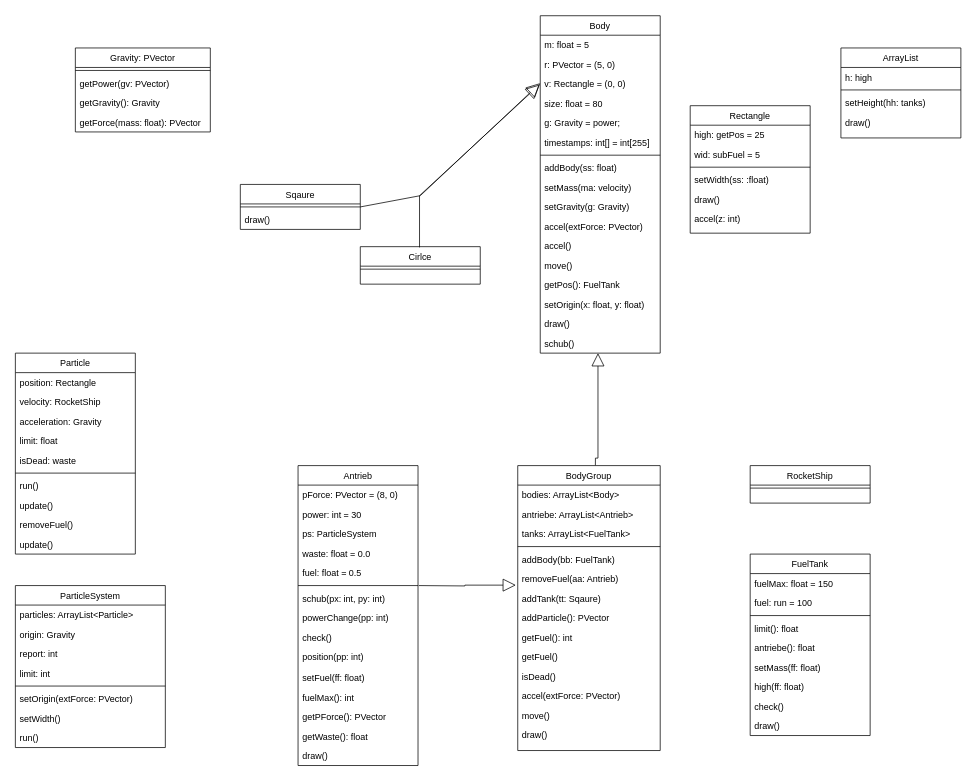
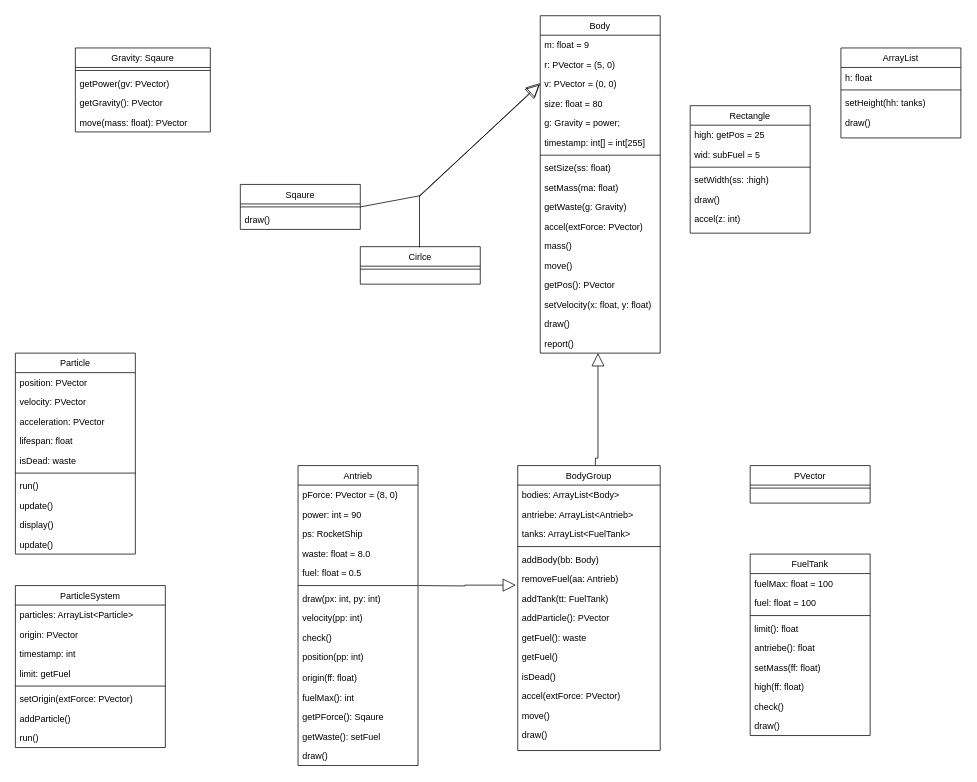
- <mxCell id="3" value="m: float = 5" style="text;align=left;verticalAlign=top;spacingLeft=4;spacingRight=4;overflow=hidden;rotatable=0;points=[[0,0.5],[1,0.5]];portConstraint=eastwest;" parent="2" vertex="1"><mxGeometry y="26" width="160" height="26" as="geometry" /></mxCell>
+ <mxCell id="3" value="m: float = 9" style="text;align=left;verticalAlign=top;spacingLeft=4;spacingRight=4;overflow=hidden;rotatable=0;points=[[0,0.5],[1,0.5]];portConstraint=eastwest;" parent="2" vertex="1"><mxGeometry y="26" width="160" height="26" as="geometry" /></mxCell>
- <mxCell id="48" value="Gravity: PVector&#10;" style="swimlane;fontStyle=0;align=center;verticalAlign=top;childLayout=stackLayout;horizontal=1;startSize=26;horizontalStack=0;resizeParent=1;resizeLast=0;collapsible=1;marginBottom=0;rounded=0;shadow=0;strokeWidth=1;" vertex="1" parent="1"><mxGeometry x="100" y="63" width="180" height="112" as="geometry"><mxRectangle x="550" y="140" width="160" height="26" as="alternateBounds" /></mxGeometry></mxCell>
+ <mxCell id="48" value="Gravity: Sqaure&#10;" style="swimlane;fontStyle=0;align=center;verticalAlign=top;childLayout=stackLayout;horizontal=1;startSize=26;horizontalStack=0;resizeParent=1;resizeLast=0;collapsible=1;marginBottom=0;rounded=0;shadow=0;strokeWidth=1;" vertex="1" parent="1"><mxGeometry x="100" y="63" width="180" height="112" as="geometry"><mxRectangle x="550" y="140" width="160" height="26" as="alternateBounds" /></mxGeometry></mxCell>
- <mxCell id="86" value="h: high" style="text;align=left;verticalAlign=top;spacingLeft=4;spacingRight=4;overflow=hidden;rotatable=0;points=[[0,0.5],[1,0.5]];portConstraint=eastwest;" vertex="1" parent="85"><mxGeometry y="26" width="160" height="26" as="geometry" /></mxCell>
+ <mxCell id="86" value="h: float" style="text;align=left;verticalAlign=top;spacingLeft=4;spacingRight=4;overflow=hidden;rotatable=0;points=[[0,0.5],[1,0.5]];portConstraint=eastwest;" vertex="1" parent="85"><mxGeometry y="26" width="160" height="26" as="geometry" /></mxCell>
- <mxCell id="5" value="v: Rectangle = (0, 0)" style="text;align=left;verticalAlign=top;spacingLeft=4;spacingRight=4;overflow=hidden;rotatable=0;points=[[0,0.5],[1,0.5]];portConstraint=eastwest;rounded=0;shadow=0;html=0;" parent="2" vertex="1"><mxGeometry y="78" width="160" height="26" as="geometry" /></mxCell>
+ <mxCell id="5" value="v: PVector = (0, 0)" style="text;align=left;verticalAlign=top;spacingLeft=4;spacingRight=4;overflow=hidden;rotatable=0;points=[[0,0.5],[1,0.5]];portConstraint=eastwest;rounded=0;shadow=0;html=0;" parent="2" vertex="1"><mxGeometry y="78" width="160" height="26" as="geometry" /></mxCell>
- <mxCell id="51" value="getGravity(): Gravity&#10;" style="text;align=left;verticalAlign=top;spacingLeft=4;spacingRight=4;overflow=hidden;rotatable=0;points=[[0,0.5],[1,0.5]];portConstraint=eastwest;" vertex="1" parent="48"><mxGeometry y="60" width="180" height="26" as="geometry" /></mxCell>
+ <mxCell id="51" value="getGravity(): PVector&#10;" style="text;align=left;verticalAlign=top;spacingLeft=4;spacingRight=4;overflow=hidden;rotatable=0;points=[[0,0.5],[1,0.5]];portConstraint=eastwest;" vertex="1" parent="48"><mxGeometry y="60" width="180" height="26" as="geometry" /></mxCell>
- <mxCell id="52" value="getForce(mass: float): PVector" style="text;align=left;verticalAlign=top;spacingLeft=4;spacingRight=4;overflow=hidden;rotatable=0;points=[[0,0.5],[1,0.5]];portConstraint=eastwest;" vertex="1" parent="48"><mxGeometry y="86" width="180" height="26" as="geometry" /></mxCell>
+ <mxCell id="52" value="move(mass: float): PVector" style="text;align=left;verticalAlign=top;spacingLeft=4;spacingRight=4;overflow=hidden;rotatable=0;points=[[0,0.5],[1,0.5]];portConstraint=eastwest;" vertex="1" parent="48"><mxGeometry y="86" width="180" height="26" as="geometry" /></mxCell>
- <mxCell id="8" value="timestamps: int[] = int[255]" style="text;align=left;verticalAlign=top;spacingLeft=4;spacingRight=4;overflow=hidden;rotatable=0;points=[[0,0.5],[1,0.5]];portConstraint=eastwest;rounded=0;shadow=0;html=0;" vertex="1" parent="2"><mxGeometry y="156" width="160" height="26" as="geometry" /></mxCell>
+ <mxCell id="8" value="timestamp: int[] = int[255]" style="text;align=left;verticalAlign=top;spacingLeft=4;spacingRight=4;overflow=hidden;rotatable=0;points=[[0,0.5],[1,0.5]];portConstraint=eastwest;rounded=0;shadow=0;html=0;" vertex="1" parent="2"><mxGeometry y="156" width="160" height="26" as="geometry" /></mxCell>
- <mxCell id="10" value="addBody(ss: float)&#10;" style="text;align=left;verticalAlign=top;spacingLeft=4;spacingRight=4;overflow=hidden;rotatable=0;points=[[0,0.5],[1,0.5]];portConstraint=eastwest;" parent="2" vertex="1"><mxGeometry y="190" width="160" height="26" as="geometry" /></mxCell>
+ <mxCell id="10" value="setSize(ss: float)&#10;" style="text;align=left;verticalAlign=top;spacingLeft=4;spacingRight=4;overflow=hidden;rotatable=0;points=[[0,0.5],[1,0.5]];portConstraint=eastwest;" parent="2" vertex="1"><mxGeometry y="190" width="160" height="26" as="geometry" /></mxCell>
- <mxCell id="77" value="setWidth(ss: :float)" style="text;align=left;verticalAlign=top;spacingLeft=4;spacingRight=4;overflow=hidden;rotatable=0;points=[[0,0.5],[1,0.5]];portConstraint=eastwest;" vertex="1" parent="73"><mxGeometry y="86" width="160" height="26" as="geometry" /></mxCell>
+ <mxCell id="77" value="setWidth(ss: :high)" style="text;align=left;verticalAlign=top;spacingLeft=4;spacingRight=4;overflow=hidden;rotatable=0;points=[[0,0.5],[1,0.5]];portConstraint=eastwest;" vertex="1" parent="73"><mxGeometry y="86" width="160" height="26" as="geometry" /></mxCell>
- <mxCell id="11" value="setMass(ma: velocity)" style="text;align=left;verticalAlign=top;spacingLeft=4;spacingRight=4;overflow=hidden;rotatable=0;points=[[0,0.5],[1,0.5]];portConstraint=eastwest;" parent="2" vertex="1"><mxGeometry y="216" width="160" height="26" as="geometry" /></mxCell>
+ <mxCell id="11" value="setMass(ma: float)" style="text;align=left;verticalAlign=top;spacingLeft=4;spacingRight=4;overflow=hidden;rotatable=0;points=[[0,0.5],[1,0.5]];portConstraint=eastwest;" parent="2" vertex="1"><mxGeometry y="216" width="160" height="26" as="geometry" /></mxCell>
- <mxCell id="12" value="setGravity(g: Gravity)" style="text;align=left;verticalAlign=top;spacingLeft=4;spacingRight=4;overflow=hidden;rotatable=0;points=[[0,0.5],[1,0.5]];portConstraint=eastwest;" vertex="1" parent="2"><mxGeometry y="242" width="160" height="26" as="geometry" /></mxCell>
+ <mxCell id="12" value="getWaste(g: Gravity)" style="text;align=left;verticalAlign=top;spacingLeft=4;spacingRight=4;overflow=hidden;rotatable=0;points=[[0,0.5],[1,0.5]];portConstraint=eastwest;" vertex="1" parent="2"><mxGeometry y="242" width="160" height="26" as="geometry" /></mxCell>
- <mxCell id="14" value="accel()" style="text;align=left;verticalAlign=top;spacingLeft=4;spacingRight=4;overflow=hidden;rotatable=0;points=[[0,0.5],[1,0.5]];portConstraint=eastwest;" vertex="1" parent="2"><mxGeometry y="294" width="160" height="26" as="geometry" /></mxCell>
+ <mxCell id="14" value="mass()" style="text;align=left;verticalAlign=top;spacingLeft=4;spacingRight=4;overflow=hidden;rotatable=0;points=[[0,0.5],[1,0.5]];portConstraint=eastwest;" vertex="1" parent="2"><mxGeometry y="294" width="160" height="26" as="geometry" /></mxCell>
- <mxCell id="16" value="getPos(): FuelTank" style="text;align=left;verticalAlign=top;spacingLeft=4;spacingRight=4;overflow=hidden;rotatable=0;points=[[0,0.5],[1,0.5]];portConstraint=eastwest;" vertex="1" parent="2"><mxGeometry y="346" width="160" height="26" as="geometry" /></mxCell>
+ <mxCell id="16" value="getPos(): PVector" style="text;align=left;verticalAlign=top;spacingLeft=4;spacingRight=4;overflow=hidden;rotatable=0;points=[[0,0.5],[1,0.5]];portConstraint=eastwest;" vertex="1" parent="2"><mxGeometry y="346" width="160" height="26" as="geometry" /></mxCell>
- <mxCell id="17" value="setOrigin(x: float, y: float)" style="text;align=left;verticalAlign=top;spacingLeft=4;spacingRight=4;overflow=hidden;rotatable=0;points=[[0,0.5],[1,0.5]];portConstraint=eastwest;" vertex="1" parent="2"><mxGeometry y="372" width="160" height="26" as="geometry" /></mxCell>
+ <mxCell id="17" value="setVelocity(x: float, y: float)" style="text;align=left;verticalAlign=top;spacingLeft=4;spacingRight=4;overflow=hidden;rotatable=0;points=[[0,0.5],[1,0.5]];portConstraint=eastwest;" vertex="1" parent="2"><mxGeometry y="372" width="160" height="26" as="geometry" /></mxCell>
- <mxCell id="19" value="schub()" style="text;align=left;verticalAlign=top;spacingLeft=4;spacingRight=4;overflow=hidden;rotatable=0;points=[[0,0.5],[1,0.5]];portConstraint=eastwest;" vertex="1" parent="2"><mxGeometry y="424" width="160" height="26" as="geometry" /></mxCell>
+ <mxCell id="19" value="report()" style="text;align=left;verticalAlign=top;spacingLeft=4;spacingRight=4;overflow=hidden;rotatable=0;points=[[0,0.5],[1,0.5]];portConstraint=eastwest;" vertex="1" parent="2"><mxGeometry y="424" width="160" height="26" as="geometry" /></mxCell>
- <mxCell id="54" value="position: Rectangle" style="text;align=left;verticalAlign=top;spacingLeft=4;spacingRight=4;overflow=hidden;rotatable=0;points=[[0,0.5],[1,0.5]];portConstraint=eastwest;" vertex="1" parent="53"><mxGeometry y="26" width="160" height="26" as="geometry" /></mxCell>
+ <mxCell id="54" value="position: PVector" style="text;align=left;verticalAlign=top;spacingLeft=4;spacingRight=4;overflow=hidden;rotatable=0;points=[[0,0.5],[1,0.5]];portConstraint=eastwest;" vertex="1" parent="53"><mxGeometry y="26" width="160" height="26" as="geometry" /></mxCell>
- <mxCell id="55" value="velocity: RocketShip&#10;" style="text;align=left;verticalAlign=top;spacingLeft=4;spacingRight=4;overflow=hidden;rotatable=0;points=[[0,0.5],[1,0.5]];portConstraint=eastwest;rounded=0;shadow=0;html=0;" vertex="1" parent="53"><mxGeometry y="52" width="160" height="26" as="geometry" /></mxCell>
+ <mxCell id="55" value="velocity: PVector&#10;" style="text;align=left;verticalAlign=top;spacingLeft=4;spacingRight=4;overflow=hidden;rotatable=0;points=[[0,0.5],[1,0.5]];portConstraint=eastwest;rounded=0;shadow=0;html=0;" vertex="1" parent="53"><mxGeometry y="52" width="160" height="26" as="geometry" /></mxCell>
- <mxCell id="56" value="acceleration: Gravity&#10;" style="text;align=left;verticalAlign=top;spacingLeft=4;spacingRight=4;overflow=hidden;rotatable=0;points=[[0,0.5],[1,0.5]];portConstraint=eastwest;rounded=0;shadow=0;html=0;" vertex="1" parent="53"><mxGeometry y="78" width="160" height="26" as="geometry" /></mxCell>
+ <mxCell id="56" value="acceleration: PVector&#10;" style="text;align=left;verticalAlign=top;spacingLeft=4;spacingRight=4;overflow=hidden;rotatable=0;points=[[0,0.5],[1,0.5]];portConstraint=eastwest;rounded=0;shadow=0;html=0;" vertex="1" parent="53"><mxGeometry y="78" width="160" height="26" as="geometry" /></mxCell>
- <mxCell id="57" value="limit: float" style="text;align=left;verticalAlign=top;spacingLeft=4;spacingRight=4;overflow=hidden;rotatable=0;points=[[0,0.5],[1,0.5]];portConstraint=eastwest;rounded=0;shadow=0;html=0;" vertex="1" parent="53"><mxGeometry y="104" width="160" height="26" as="geometry" /></mxCell>
+ <mxCell id="57" value="lifespan: float" style="text;align=left;verticalAlign=top;spacingLeft=4;spacingRight=4;overflow=hidden;rotatable=0;points=[[0,0.5],[1,0.5]];portConstraint=eastwest;rounded=0;shadow=0;html=0;" vertex="1" parent="53"><mxGeometry y="104" width="160" height="26" as="geometry" /></mxCell>
- <mxCell id="80" value="RocketShip" style="swimlane;fontStyle=0;align=center;verticalAlign=top;childLayout=stackLayout;horizontal=1;startSize=26;horizontalStack=0;resizeParent=1;resizeLast=0;collapsible=1;marginBottom=0;rounded=0;shadow=0;strokeWidth=1;" vertex="1" parent="1"><mxGeometry x="1000" y="620" width="160" height="50" as="geometry"><mxRectangle x="550" y="140" width="160" height="26" as="alternateBounds" /></mxGeometry></mxCell>
+ <mxCell id="80" value="PVector" style="swimlane;fontStyle=0;align=center;verticalAlign=top;childLayout=stackLayout;horizontal=1;startSize=26;horizontalStack=0;resizeParent=1;resizeLast=0;collapsible=1;marginBottom=0;rounded=0;shadow=0;strokeWidth=1;" vertex="1" parent="1"><mxGeometry x="1000" y="620" width="160" height="50" as="geometry"><mxRectangle x="550" y="140" width="160" height="26" as="alternateBounds" /></mxGeometry></mxCell>
- <mxCell id="92" value="power: int = 30" style="text;align=left;verticalAlign=top;spacingLeft=4;spacingRight=4;overflow=hidden;rotatable=0;points=[[0,0.5],[1,0.5]];portConstraint=eastwest;rounded=0;shadow=0;html=0;" vertex="1" parent="90"><mxGeometry y="52" width="160" height="26" as="geometry" /></mxCell>
+ <mxCell id="92" value="power: int = 90" style="text;align=left;verticalAlign=top;spacingLeft=4;spacingRight=4;overflow=hidden;rotatable=0;points=[[0,0.5],[1,0.5]];portConstraint=eastwest;rounded=0;shadow=0;html=0;" vertex="1" parent="90"><mxGeometry y="52" width="160" height="26" as="geometry" /></mxCell>
- <mxCell id="62" value="removeFuel()" style="text;align=left;verticalAlign=top;spacingLeft=4;spacingRight=4;overflow=hidden;rotatable=0;points=[[0,0.5],[1,0.5]];portConstraint=eastwest;" vertex="1" parent="53"><mxGeometry y="216" width="160" height="26" as="geometry" /></mxCell>
+ <mxCell id="62" value="display()" style="text;align=left;verticalAlign=top;spacingLeft=4;spacingRight=4;overflow=hidden;rotatable=0;points=[[0,0.5],[1,0.5]];portConstraint=eastwest;" vertex="1" parent="53"><mxGeometry y="216" width="160" height="26" as="geometry" /></mxCell>
- <mxCell id="93" value="ps: ParticleSystem" style="text;align=left;verticalAlign=top;spacingLeft=4;spacingRight=4;overflow=hidden;rotatable=0;points=[[0,0.5],[1,0.5]];portConstraint=eastwest;rounded=0;shadow=0;html=0;" vertex="1" parent="90"><mxGeometry y="78" width="160" height="26" as="geometry" /></mxCell>
+ <mxCell id="93" value="ps: RocketShip" style="text;align=left;verticalAlign=top;spacingLeft=4;spacingRight=4;overflow=hidden;rotatable=0;points=[[0,0.5],[1,0.5]];portConstraint=eastwest;rounded=0;shadow=0;html=0;" vertex="1" parent="90"><mxGeometry y="78" width="160" height="26" as="geometry" /></mxCell>
- <mxCell id="94" value="waste: float = 0.0" style="text;align=left;verticalAlign=top;spacingLeft=4;spacingRight=4;overflow=hidden;rotatable=0;points=[[0,0.5],[1,0.5]];portConstraint=eastwest;rounded=0;shadow=0;html=0;" vertex="1" parent="90"><mxGeometry y="104" width="160" height="26" as="geometry" /></mxCell>
+ <mxCell id="94" value="waste: float = 8.0" style="text;align=left;verticalAlign=top;spacingLeft=4;spacingRight=4;overflow=hidden;rotatable=0;points=[[0,0.5],[1,0.5]];portConstraint=eastwest;rounded=0;shadow=0;html=0;" vertex="1" parent="90"><mxGeometry y="104" width="160" height="26" as="geometry" /></mxCell>
- <mxCell id="26" value="addBody(bb: FuelTank)" style="text;align=left;verticalAlign=top;spacingLeft=4;spacingRight=4;overflow=hidden;rotatable=0;points=[[0,0.5],[1,0.5]];portConstraint=eastwest;" vertex="1" parent="21"><mxGeometry y="112" width="190" height="26" as="geometry" /></mxCell>
+ <mxCell id="26" value="addBody(bb: Body)" style="text;align=left;verticalAlign=top;spacingLeft=4;spacingRight=4;overflow=hidden;rotatable=0;points=[[0,0.5],[1,0.5]];portConstraint=eastwest;" vertex="1" parent="21"><mxGeometry y="112" width="190" height="26" as="geometry" /></mxCell>
- <mxCell id="39" value="fuelMax: float = 150" style="text;align=left;verticalAlign=top;spacingLeft=4;spacingRight=4;overflow=hidden;rotatable=0;points=[[0,0.5],[1,0.5]];portConstraint=eastwest;" vertex="1" parent="38"><mxGeometry y="26" width="160" height="26" as="geometry" /></mxCell>
+ <mxCell id="39" value="fuelMax: float = 100" style="text;align=left;verticalAlign=top;spacingLeft=4;spacingRight=4;overflow=hidden;rotatable=0;points=[[0,0.5],[1,0.5]];portConstraint=eastwest;" vertex="1" parent="38"><mxGeometry y="26" width="160" height="26" as="geometry" /></mxCell>
- <mxCell id="97" value="schub(px: int, py: int)" style="text;align=left;verticalAlign=top;spacingLeft=4;spacingRight=4;overflow=hidden;rotatable=0;points=[[0,0.5],[1,0.5]];portConstraint=eastwest;" vertex="1" parent="90"><mxGeometry y="164" width="160" height="26" as="geometry" /></mxCell>
+ <mxCell id="97" value="draw(px: int, py: int)" style="text;align=left;verticalAlign=top;spacingLeft=4;spacingRight=4;overflow=hidden;rotatable=0;points=[[0,0.5],[1,0.5]];portConstraint=eastwest;" vertex="1" parent="90"><mxGeometry y="164" width="160" height="26" as="geometry" /></mxCell>
- <mxCell id="28" value="addTank(tt: Sqaure)" style="text;align=left;verticalAlign=top;spacingLeft=4;spacingRight=4;overflow=hidden;rotatable=0;points=[[0,0.5],[1,0.5]];portConstraint=eastwest;" vertex="1" parent="21"><mxGeometry y="164" width="190" height="26" as="geometry" /></mxCell>
+ <mxCell id="28" value="addTank(tt: FuelTank)" style="text;align=left;verticalAlign=top;spacingLeft=4;spacingRight=4;overflow=hidden;rotatable=0;points=[[0,0.5],[1,0.5]];portConstraint=eastwest;" vertex="1" parent="21"><mxGeometry y="164" width="190" height="26" as="geometry" /></mxCell>
- <mxCell id="40" value="fuel: run = 100" style="text;align=left;verticalAlign=top;spacingLeft=4;spacingRight=4;overflow=hidden;rotatable=0;points=[[0,0.5],[1,0.5]];portConstraint=eastwest;rounded=0;shadow=0;html=0;" vertex="1" parent="38"><mxGeometry y="52" width="160" height="26" as="geometry" /></mxCell>
+ <mxCell id="40" value="fuel: float = 100" style="text;align=left;verticalAlign=top;spacingLeft=4;spacingRight=4;overflow=hidden;rotatable=0;points=[[0,0.5],[1,0.5]];portConstraint=eastwest;rounded=0;shadow=0;html=0;" vertex="1" parent="38"><mxGeometry y="52" width="160" height="26" as="geometry" /></mxCell>
- <mxCell id="98" value="powerChange(pp: int)" style="text;align=left;verticalAlign=top;spacingLeft=4;spacingRight=4;overflow=hidden;rotatable=0;points=[[0,0.5],[1,0.5]];portConstraint=eastwest;" vertex="1" parent="90"><mxGeometry y="190" width="160" height="26" as="geometry" /></mxCell>
+ <mxCell id="98" value="velocity(pp: int)" style="text;align=left;verticalAlign=top;spacingLeft=4;spacingRight=4;overflow=hidden;rotatable=0;points=[[0,0.5],[1,0.5]];portConstraint=eastwest;" vertex="1" parent="90"><mxGeometry y="190" width="160" height="26" as="geometry" /></mxCell>
- <mxCell id="66" value="origin: Gravity" style="text;align=left;verticalAlign=top;spacingLeft=4;spacingRight=4;overflow=hidden;rotatable=0;points=[[0,0.5],[1,0.5]];portConstraint=eastwest;rounded=0;shadow=0;html=0;" vertex="1" parent="64"><mxGeometry y="52" width="200" height="26" as="geometry" /></mxCell>
+ <mxCell id="66" value="origin: PVector" style="text;align=left;verticalAlign=top;spacingLeft=4;spacingRight=4;overflow=hidden;rotatable=0;points=[[0,0.5],[1,0.5]];portConstraint=eastwest;rounded=0;shadow=0;html=0;" vertex="1" parent="64"><mxGeometry y="52" width="200" height="26" as="geometry" /></mxCell>
- <mxCell id="30" value="getFuel(): int" style="text;align=left;verticalAlign=top;spacingLeft=4;spacingRight=4;overflow=hidden;rotatable=0;points=[[0,0.5],[1,0.5]];portConstraint=eastwest;" vertex="1" parent="21"><mxGeometry y="216" width="190" height="26" as="geometry" /></mxCell>
+ <mxCell id="30" value="getFuel(): waste" style="text;align=left;verticalAlign=top;spacingLeft=4;spacingRight=4;overflow=hidden;rotatable=0;points=[[0,0.5],[1,0.5]];portConstraint=eastwest;" vertex="1" parent="21"><mxGeometry y="216" width="190" height="26" as="geometry" /></mxCell>
- <mxCell id="67" value="report: int" style="text;align=left;verticalAlign=top;spacingLeft=4;spacingRight=4;overflow=hidden;rotatable=0;points=[[0,0.5],[1,0.5]];portConstraint=eastwest;rounded=0;shadow=0;html=0;" vertex="1" parent="64"><mxGeometry y="78" width="200" height="26" as="geometry" /></mxCell>
+ <mxCell id="67" value="timestamp: int" style="text;align=left;verticalAlign=top;spacingLeft=4;spacingRight=4;overflow=hidden;rotatable=0;points=[[0,0.5],[1,0.5]];portConstraint=eastwest;rounded=0;shadow=0;html=0;" vertex="1" parent="64"><mxGeometry y="78" width="200" height="26" as="geometry" /></mxCell>
- <mxCell id="68" value="limit: int" style="text;align=left;verticalAlign=top;spacingLeft=4;spacingRight=4;overflow=hidden;rotatable=0;points=[[0,0.5],[1,0.5]];portConstraint=eastwest;rounded=0;shadow=0;html=0;" vertex="1" parent="64"><mxGeometry y="104" width="200" height="26" as="geometry" /></mxCell>
+ <mxCell id="68" value="limit: getFuel" style="text;align=left;verticalAlign=top;spacingLeft=4;spacingRight=4;overflow=hidden;rotatable=0;points=[[0,0.5],[1,0.5]];portConstraint=eastwest;rounded=0;shadow=0;html=0;" vertex="1" parent="64"><mxGeometry y="104" width="200" height="26" as="geometry" /></mxCell>
- <mxCell id="101" value="setFuel(ff: float)" style="text;align=left;verticalAlign=top;spacingLeft=4;spacingRight=4;overflow=hidden;rotatable=0;points=[[0,0.5],[1,0.5]];portConstraint=eastwest;" vertex="1" parent="90"><mxGeometry y="270" width="160" height="26" as="geometry" /></mxCell>
+ <mxCell id="101" value="origin(ff: float)" style="text;align=left;verticalAlign=top;spacingLeft=4;spacingRight=4;overflow=hidden;rotatable=0;points=[[0,0.5],[1,0.5]];portConstraint=eastwest;" vertex="1" parent="90"><mxGeometry y="270" width="160" height="26" as="geometry" /></mxCell>
- <mxCell id="103" value="getPForce(): PVector" style="text;align=left;verticalAlign=top;spacingLeft=4;spacingRight=4;overflow=hidden;rotatable=0;points=[[0,0.5],[1,0.5]];portConstraint=eastwest;" vertex="1" parent="90"><mxGeometry y="322" width="160" height="26" as="geometry" /></mxCell>
+ <mxCell id="103" value="getPForce(): Sqaure" style="text;align=left;verticalAlign=top;spacingLeft=4;spacingRight=4;overflow=hidden;rotatable=0;points=[[0,0.5],[1,0.5]];portConstraint=eastwest;" vertex="1" parent="90"><mxGeometry y="322" width="160" height="26" as="geometry" /></mxCell>
- <mxCell id="71" value="setWidth()" style="text;align=left;verticalAlign=top;spacingLeft=4;spacingRight=4;overflow=hidden;rotatable=0;points=[[0,0.5],[1,0.5]];portConstraint=eastwest;" vertex="1" parent="64"><mxGeometry y="164" width="200" height="26" as="geometry" /></mxCell>
+ <mxCell id="71" value="addParticle()" style="text;align=left;verticalAlign=top;spacingLeft=4;spacingRight=4;overflow=hidden;rotatable=0;points=[[0,0.5],[1,0.5]];portConstraint=eastwest;" vertex="1" parent="64"><mxGeometry y="164" width="200" height="26" as="geometry" /></mxCell>
- <mxCell id="104" value="getWaste(): float" style="text;align=left;verticalAlign=top;spacingLeft=4;spacingRight=4;overflow=hidden;rotatable=0;points=[[0,0.5],[1,0.5]];portConstraint=eastwest;" vertex="1" parent="90"><mxGeometry y="348" width="160" height="26" as="geometry" /></mxCell>
+ <mxCell id="104" value="getWaste(): setFuel" style="text;align=left;verticalAlign=top;spacingLeft=4;spacingRight=4;overflow=hidden;rotatable=0;points=[[0,0.5],[1,0.5]];portConstraint=eastwest;" vertex="1" parent="90"><mxGeometry y="348" width="160" height="26" as="geometry" /></mxCell>
